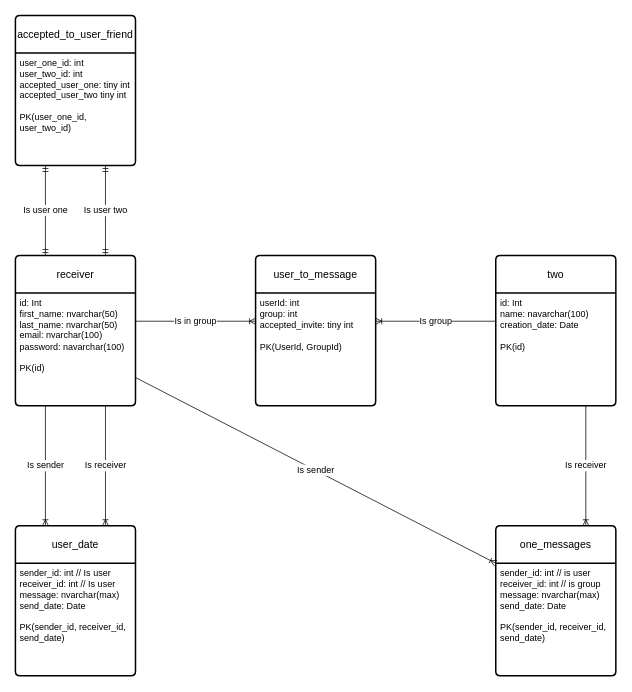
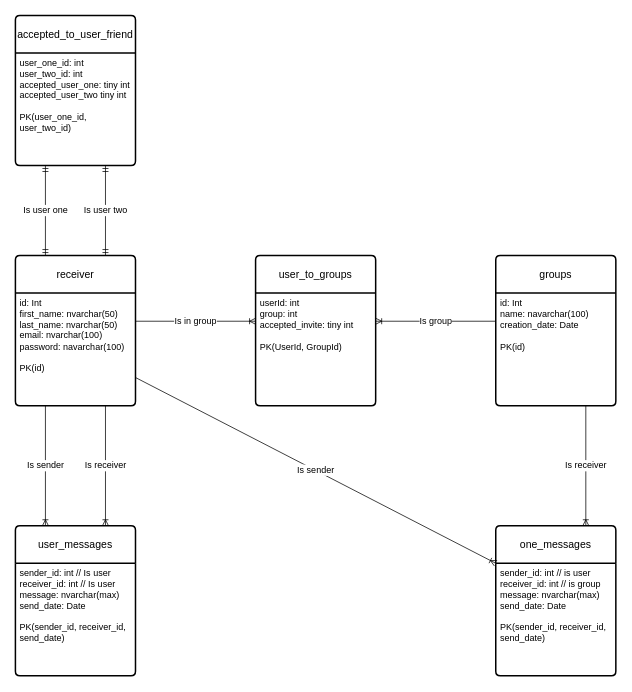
- <mxCell id="8" value="user_to_message" style="swimlane;childLayout=stackLayout;horizontal=1;startSize=50;horizontalStack=0;rounded=1;fontSize=14;fontStyle=0;strokeWidth=2;resizeParent=0;resizeLast=1;shadow=0;dashed=0;align=center;arcSize=4;whiteSpace=wrap;html=1;" parent="1" vertex="1"><mxGeometry x="340" y="340" width="160" height="200" as="geometry" /></mxCell>
+ <mxCell id="8" value="user_to_groups" style="swimlane;childLayout=stackLayout;horizontal=1;startSize=50;horizontalStack=0;rounded=1;fontSize=14;fontStyle=0;strokeWidth=2;resizeParent=0;resizeLast=1;shadow=0;dashed=0;align=center;arcSize=4;whiteSpace=wrap;html=1;" parent="1" vertex="1"><mxGeometry x="340" y="340" width="160" height="200" as="geometry" /></mxCell>
- <mxCell id="6" value="two" style="swimlane;childLayout=stackLayout;horizontal=1;startSize=50;horizontalStack=0;rounded=1;fontSize=14;fontStyle=0;strokeWidth=2;resizeParent=0;resizeLast=1;shadow=0;dashed=0;align=center;arcSize=4;whiteSpace=wrap;html=1;" parent="1" vertex="1"><mxGeometry x="660" y="340" width="160" height="200" as="geometry" /></mxCell>
+ <mxCell id="6" value="groups" style="swimlane;childLayout=stackLayout;horizontal=1;startSize=50;horizontalStack=0;rounded=1;fontSize=14;fontStyle=0;strokeWidth=2;resizeParent=0;resizeLast=1;shadow=0;dashed=0;align=center;arcSize=4;whiteSpace=wrap;html=1;" parent="1" vertex="1"><mxGeometry x="660" y="340" width="160" height="200" as="geometry" /></mxCell>
- <mxCell id="10" value="user_date" style="swimlane;childLayout=stackLayout;horizontal=1;startSize=50;horizontalStack=0;rounded=1;fontSize=14;fontStyle=0;strokeWidth=2;resizeParent=0;resizeLast=1;shadow=0;dashed=0;align=center;arcSize=4;whiteSpace=wrap;html=1;" parent="1" vertex="1"><mxGeometry x="20" y="700" width="160" height="200" as="geometry" /></mxCell>
+ <mxCell id="10" value="user_messages" style="swimlane;childLayout=stackLayout;horizontal=1;startSize=50;horizontalStack=0;rounded=1;fontSize=14;fontStyle=0;strokeWidth=2;resizeParent=0;resizeLast=1;shadow=0;dashed=0;align=center;arcSize=4;whiteSpace=wrap;html=1;" parent="1" vertex="1"><mxGeometry x="20" y="700" width="160" height="200" as="geometry" /></mxCell>
